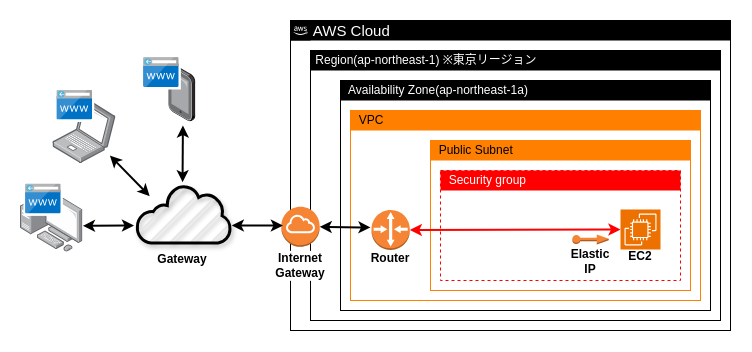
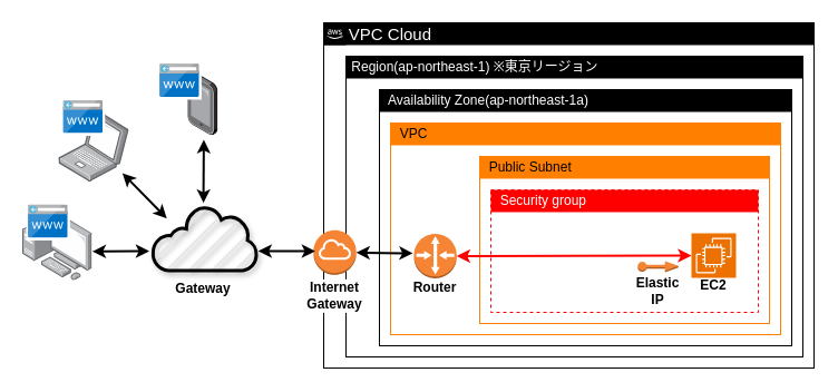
- <mxCell id="6" value="&amp;nbsp; &amp;nbsp; &amp;nbsp;AWS Cloud" style="text;html=1;strokeColor=none;fillColor=#000000;align=left;verticalAlign=middle;whiteSpace=wrap;rounded=0;fontSize=15;fontStyle=0;fontColor=#FFFFFF;" vertex="1" parent="1"><mxGeometry x="290" y="20" width="440" height="20" as="geometry" /></mxCell>
+ <mxCell id="6" value="&amp;nbsp; &amp;nbsp; &amp;nbsp;VPC Cloud" style="text;html=1;strokeColor=none;fillColor=#000000;align=left;verticalAlign=middle;whiteSpace=wrap;rounded=0;fontSize=15;fontStyle=0;fontColor=#FFFFFF;" vertex="1" parent="1"><mxGeometry x="290" y="20" width="440" height="20" as="geometry" /></mxCell>
